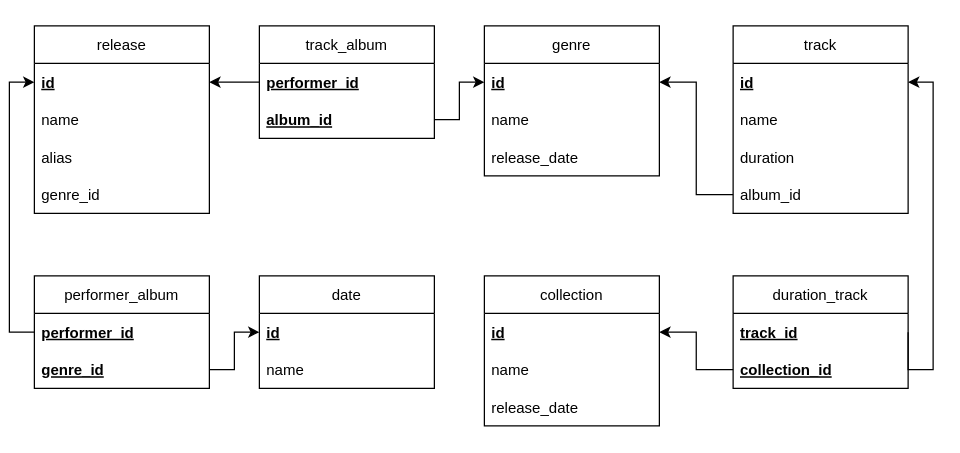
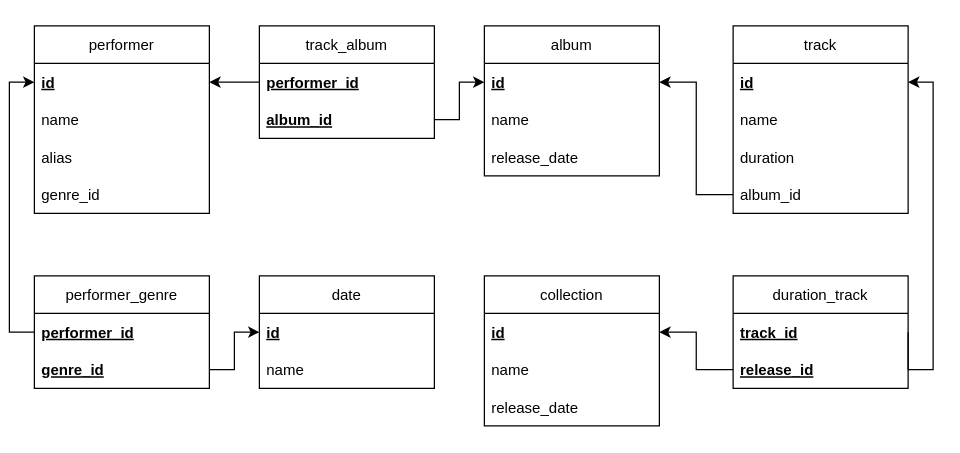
- <mxCell id="2" value="release" style="swimlane;fontStyle=0;childLayout=stackLayout;horizontal=1;startSize=30;horizontalStack=0;resizeParent=1;resizeParentMax=0;resizeLast=0;collapsible=1;marginBottom=0;" parent="1" vertex="1"><mxGeometry x="20" y="20" width="140" height="150" as="geometry"><mxRectangle x="40" y="80" width="80" height="30" as="alternateBounds" /></mxGeometry></mxCell>
+ <mxCell id="2" value="performer" style="swimlane;fontStyle=0;childLayout=stackLayout;horizontal=1;startSize=30;horizontalStack=0;resizeParent=1;resizeParentMax=0;resizeLast=0;collapsible=1;marginBottom=0;" parent="1" vertex="1"><mxGeometry x="20" y="20" width="140" height="150" as="geometry"><mxRectangle x="40" y="80" width="80" height="30" as="alternateBounds" /></mxGeometry></mxCell>
- <mxCell id="7" value="genre" style="swimlane;fontStyle=0;childLayout=stackLayout;horizontal=1;startSize=30;horizontalStack=0;resizeParent=1;resizeParentMax=0;resizeLast=0;collapsible=1;marginBottom=0;" parent="1" vertex="1"><mxGeometry x="380" y="20" width="140" height="120" as="geometry" /></mxCell>
+ <mxCell id="7" value="album" style="swimlane;fontStyle=0;childLayout=stackLayout;horizontal=1;startSize=30;horizontalStack=0;resizeParent=1;resizeParentMax=0;resizeLast=0;collapsible=1;marginBottom=0;" parent="1" vertex="1"><mxGeometry x="380" y="20" width="140" height="120" as="geometry" /></mxCell>
- <mxCell id="29" value="performer_album" style="swimlane;fontStyle=0;childLayout=stackLayout;horizontal=1;startSize=30;horizontalStack=0;resizeParent=1;resizeParentMax=0;resizeLast=0;collapsible=1;marginBottom=0;" parent="1" vertex="1"><mxGeometry x="20" y="220" width="140" height="90" as="geometry"><mxRectangle x="40" y="80" width="80" height="30" as="alternateBounds" /></mxGeometry></mxCell>
+ <mxCell id="29" value="performer_genre" style="swimlane;fontStyle=0;childLayout=stackLayout;horizontal=1;startSize=30;horizontalStack=0;resizeParent=1;resizeParentMax=0;resizeLast=0;collapsible=1;marginBottom=0;" parent="1" vertex="1"><mxGeometry x="20" y="220" width="140" height="90" as="geometry"><mxRectangle x="40" y="80" width="80" height="30" as="alternateBounds" /></mxGeometry></mxCell>
- <mxCell id="36" value="collection_id" style="text;strokeColor=none;fillColor=none;align=left;verticalAlign=middle;spacingLeft=4;spacingRight=4;overflow=hidden;points=[[0,0.5],[1,0.5]];portConstraint=eastwest;rotatable=0;fontStyle=5" parent="34" vertex="1"><mxGeometry y="60" width="140" height="30" as="geometry" /></mxCell>
+ <mxCell id="36" value="release_id" style="text;strokeColor=none;fillColor=none;align=left;verticalAlign=middle;spacingLeft=4;spacingRight=4;overflow=hidden;points=[[0,0.5],[1,0.5]];portConstraint=eastwest;rotatable=0;fontStyle=5" parent="34" vertex="1"><mxGeometry y="60" width="140" height="30" as="geometry" /></mxCell>
